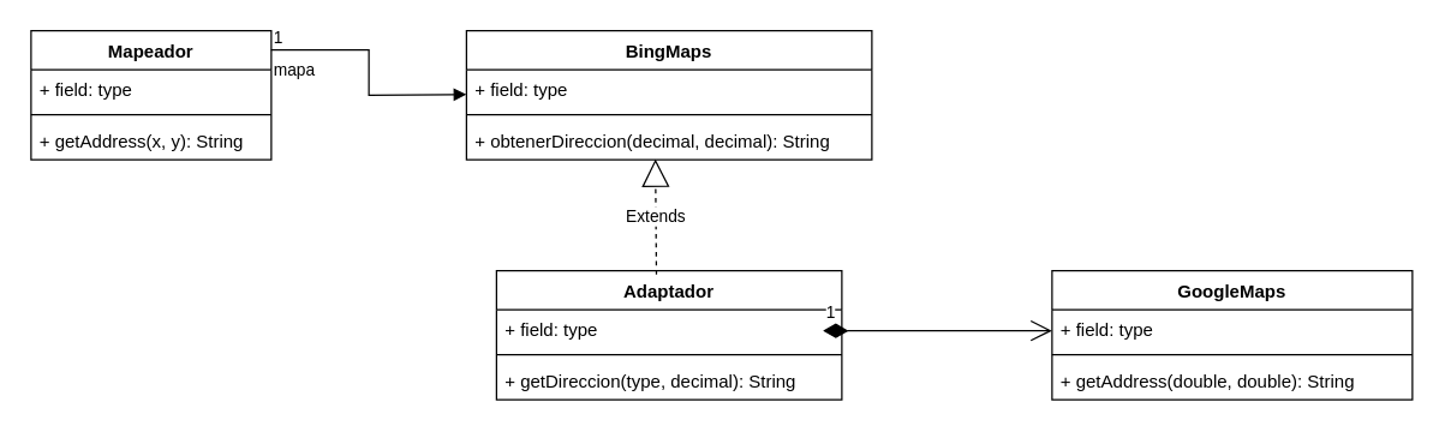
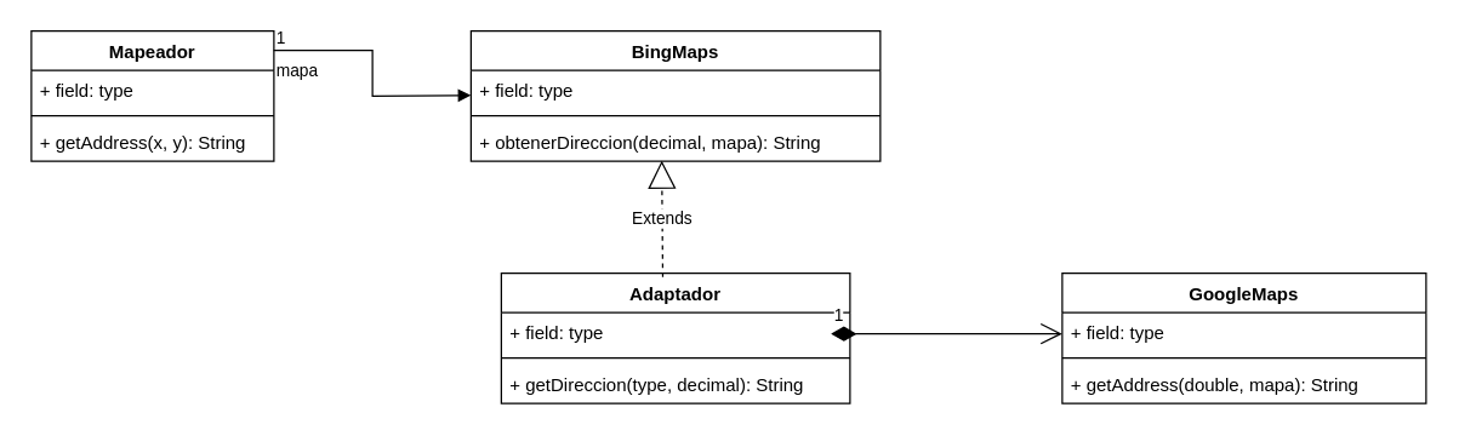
- <mxCell id="5" value="+ obtenerDireccion(decimal, decimal): String" style="text;strokeColor=none;fillColor=none;align=left;verticalAlign=top;spacingLeft=4;spacingRight=4;overflow=hidden;rotatable=0;points=[[0,0.5],[1,0.5]];portConstraint=eastwest;whiteSpace=wrap;html=1;" parent="2" vertex="1"><mxGeometry y="60" width="270" height="26" as="geometry" /></mxCell>
+ <mxCell id="5" value="+ obtenerDireccion(decimal, mapa): String" style="text;strokeColor=none;fillColor=none;align=left;verticalAlign=top;spacingLeft=4;spacingRight=4;overflow=hidden;rotatable=0;points=[[0,0.5],[1,0.5]];portConstraint=eastwest;whiteSpace=wrap;html=1;" parent="2" vertex="1"><mxGeometry y="60" width="270" height="26" as="geometry" /></mxCell>
- <mxCell id="13" value="+ getAddress(double, double): String" style="text;strokeColor=none;fillColor=none;align=left;verticalAlign=top;spacingLeft=4;spacingRight=4;overflow=hidden;rotatable=0;points=[[0,0.5],[1,0.5]];portConstraint=eastwest;whiteSpace=wrap;html=1;" parent="10" vertex="1"><mxGeometry y="60" width="240" height="26" as="geometry" /></mxCell>
+ <mxCell id="13" value="+ getAddress(double, mapa): String" style="text;strokeColor=none;fillColor=none;align=left;verticalAlign=top;spacingLeft=4;spacingRight=4;overflow=hidden;rotatable=0;points=[[0,0.5],[1,0.5]];portConstraint=eastwest;whiteSpace=wrap;html=1;" parent="10" vertex="1"><mxGeometry y="60" width="240" height="26" as="geometry" /></mxCell>
